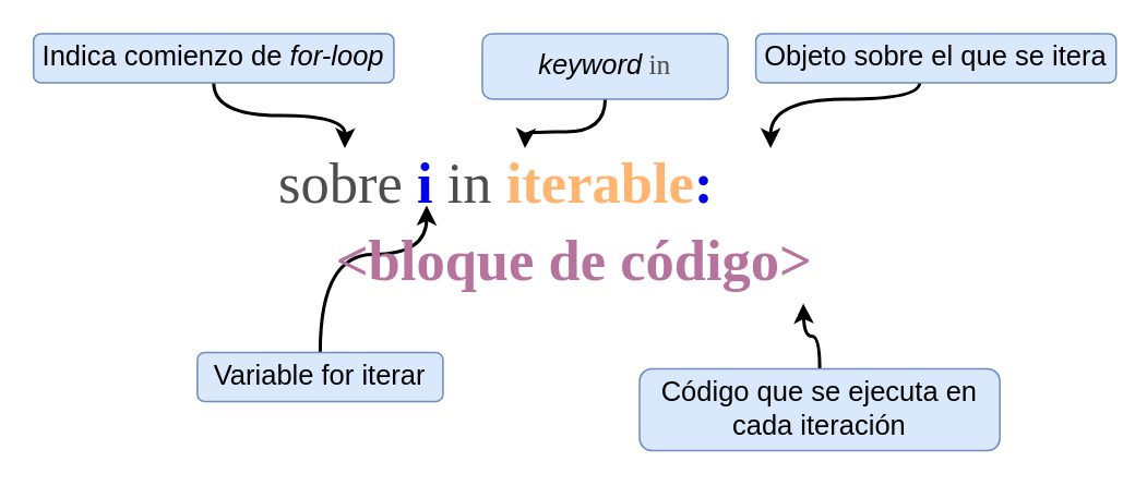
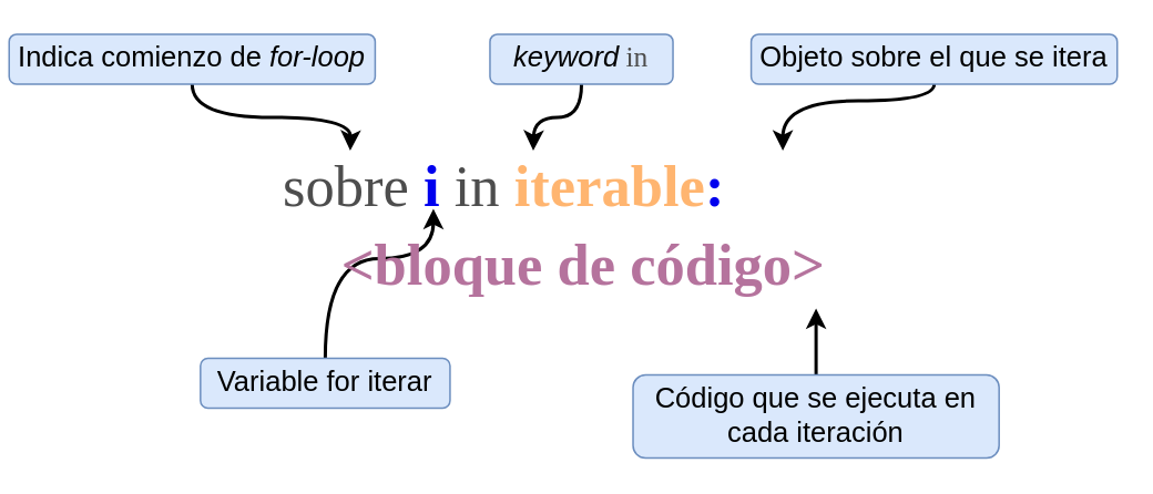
- <mxCell id="3" value="&lt;font style=&quot;font-size: 17px&quot;&gt;Indica comienzo de &lt;i&gt;for-loop&lt;/i&gt;&lt;/font&gt;" style="rounded=1;whiteSpace=wrap;html=1;fillColor=#dae8fc;strokeColor=#6c8ebf;" vertex="1" parent="1"><mxGeometry x="20" y="20" width="220" height="30" as="geometry" /></mxCell>
+ <mxCell id="3" value="&lt;font style=&quot;font-size: 17px&quot;&gt;Indica comienzo de &lt;i&gt;for-loop&lt;/i&gt;&lt;/font&gt;" style="rounded=1;whiteSpace=wrap;html=1;fillColor=#dae8fc;strokeColor=#6c8ebf;" vertex="1" parent="1"><mxGeometry x="5" y="20" width="220" height="30" as="geometry" /></mxCell>
- <mxCell id="9" value="&lt;span style=&quot;font-size: 17px&quot;&gt;Objeto sobre el que se itera&lt;/span&gt;" style="rounded=1;whiteSpace=wrap;html=1;fillColor=#dae8fc;strokeColor=#6c8ebf;" vertex="1" parent="1"><mxGeometry x="461" y="20" width="220" height="30" as="geometry" /></mxCell>
+ <mxCell id="9" value="&lt;span style=&quot;font-size: 17px&quot;&gt;Objeto sobre el que se itera&lt;/span&gt;" style="rounded=1;whiteSpace=wrap;html=1;fillColor=#dae8fc;strokeColor=#6c8ebf;" vertex="1" parent="1"><mxGeometry x="451" y="20" width="220" height="30" as="geometry" /></mxCell>
- <mxCell id="7" value="&lt;i style=&quot;font-size: 17px&quot;&gt;keyword&lt;/i&gt;&lt;span style=&quot;color: rgb(77 , 77 , 77) ; font-family: &amp;#34;cascadia code&amp;#34; ; text-align: left&quot;&gt;&lt;font style=&quot;font-size: 17px&quot;&gt;&amp;nbsp;in&lt;/font&gt;&lt;/span&gt;" style="rounded=1;whiteSpace=wrap;html=1;fillColor=#dae8fc;strokeColor=#6c8ebf;" vertex="1" parent="1"><mxGeometry x="294" y="20" width="150" height="40" as="geometry" /></mxCell>
+ <mxCell id="7" value="&lt;i style=&quot;font-size: 17px&quot;&gt;keyword&lt;/i&gt;&lt;span style=&quot;color: rgb(77 , 77 , 77) ; font-family: &amp;#34;cascadia code&amp;#34; ; text-align: left&quot;&gt;&lt;font style=&quot;font-size: 17px&quot;&gt;&amp;nbsp;in&lt;/font&gt;&lt;/span&gt;" style="rounded=1;whiteSpace=wrap;html=1;fillColor=#dae8fc;strokeColor=#6c8ebf;" vertex="1" parent="1"><mxGeometry x="294" y="20" width="110" height="30" as="geometry" /></mxCell>
- <mxCell id="11" value="&lt;span style=&quot;font-size: 17px&quot;&gt;Código que se ejecuta en cada iteración&lt;/span&gt;" style="rounded=1;whiteSpace=wrap;html=1;fillColor=#dae8fc;strokeColor=#6c8ebf;" vertex="1" parent="1"><mxGeometry x="390" y="225" width="220" height="50" as="geometry" /></mxCell>
+ <mxCell id="11" value="&lt;span style=&quot;font-size: 17px&quot;&gt;Código que se ejecuta en cada iteración&lt;/span&gt;" style="rounded=1;whiteSpace=wrap;html=1;fillColor=#dae8fc;strokeColor=#6c8ebf;" vertex="1" parent="1"><mxGeometry x="380" y="225" width="220" height="50" as="geometry" /></mxCell>
